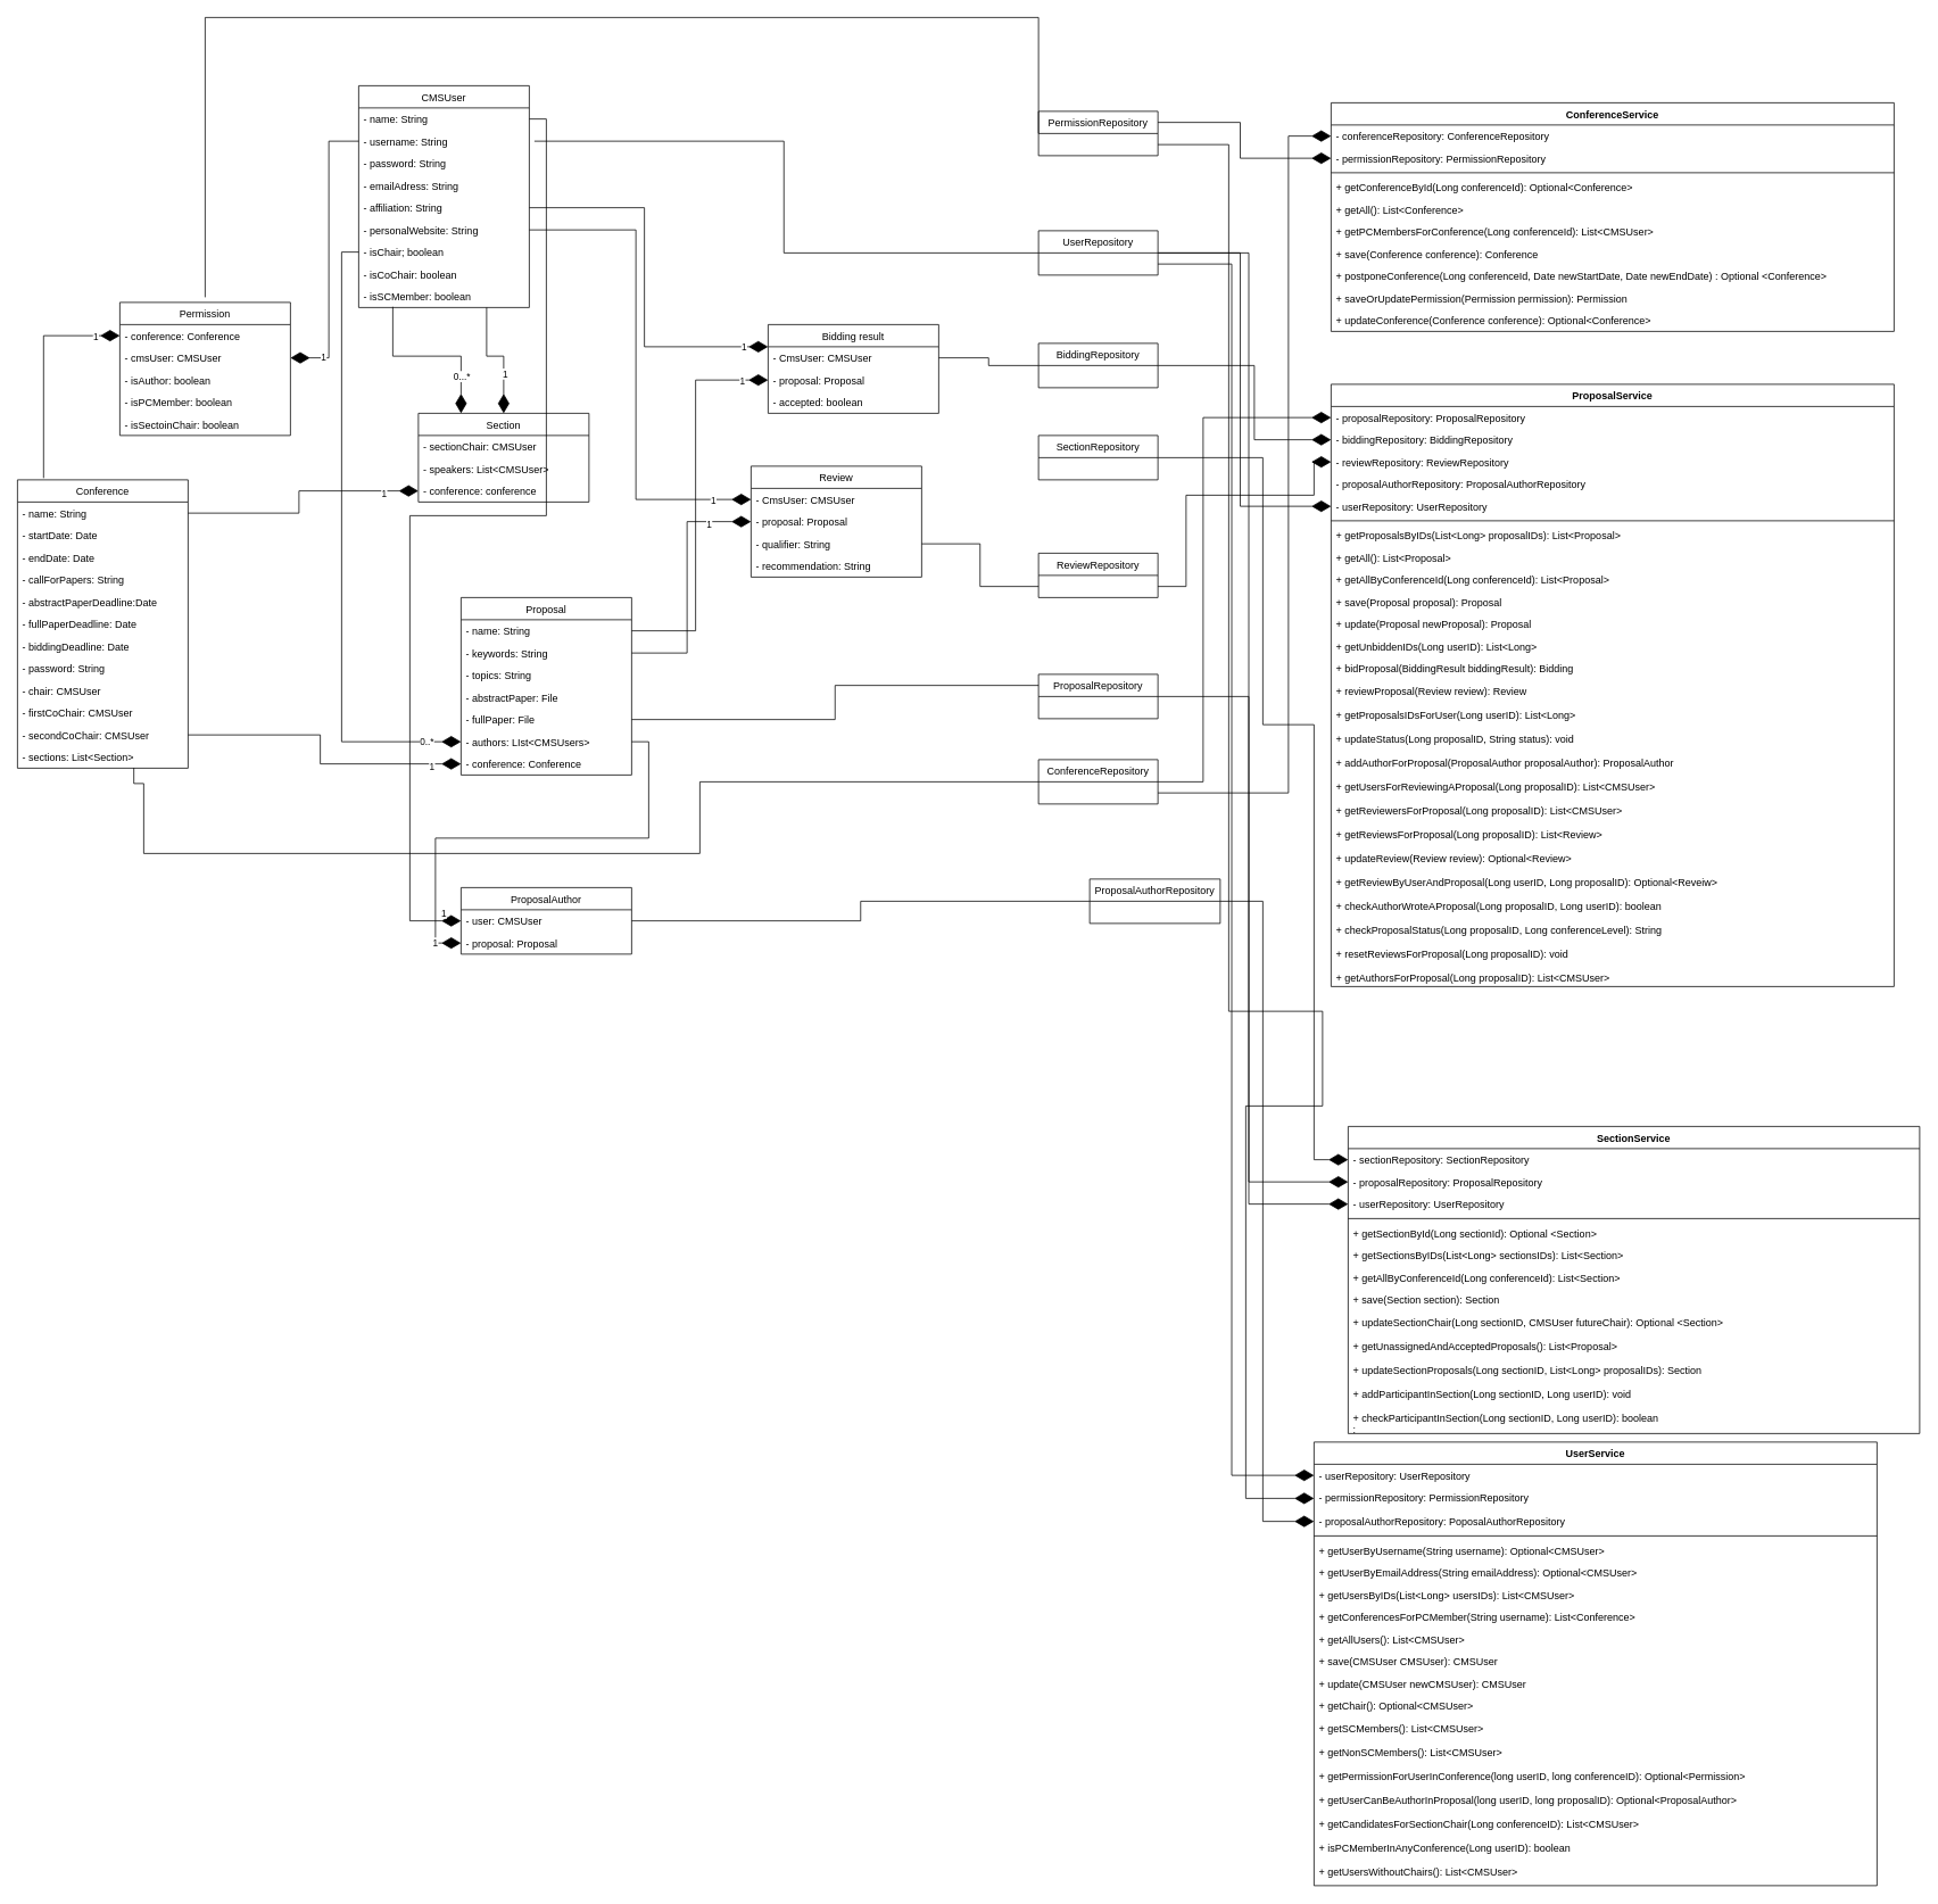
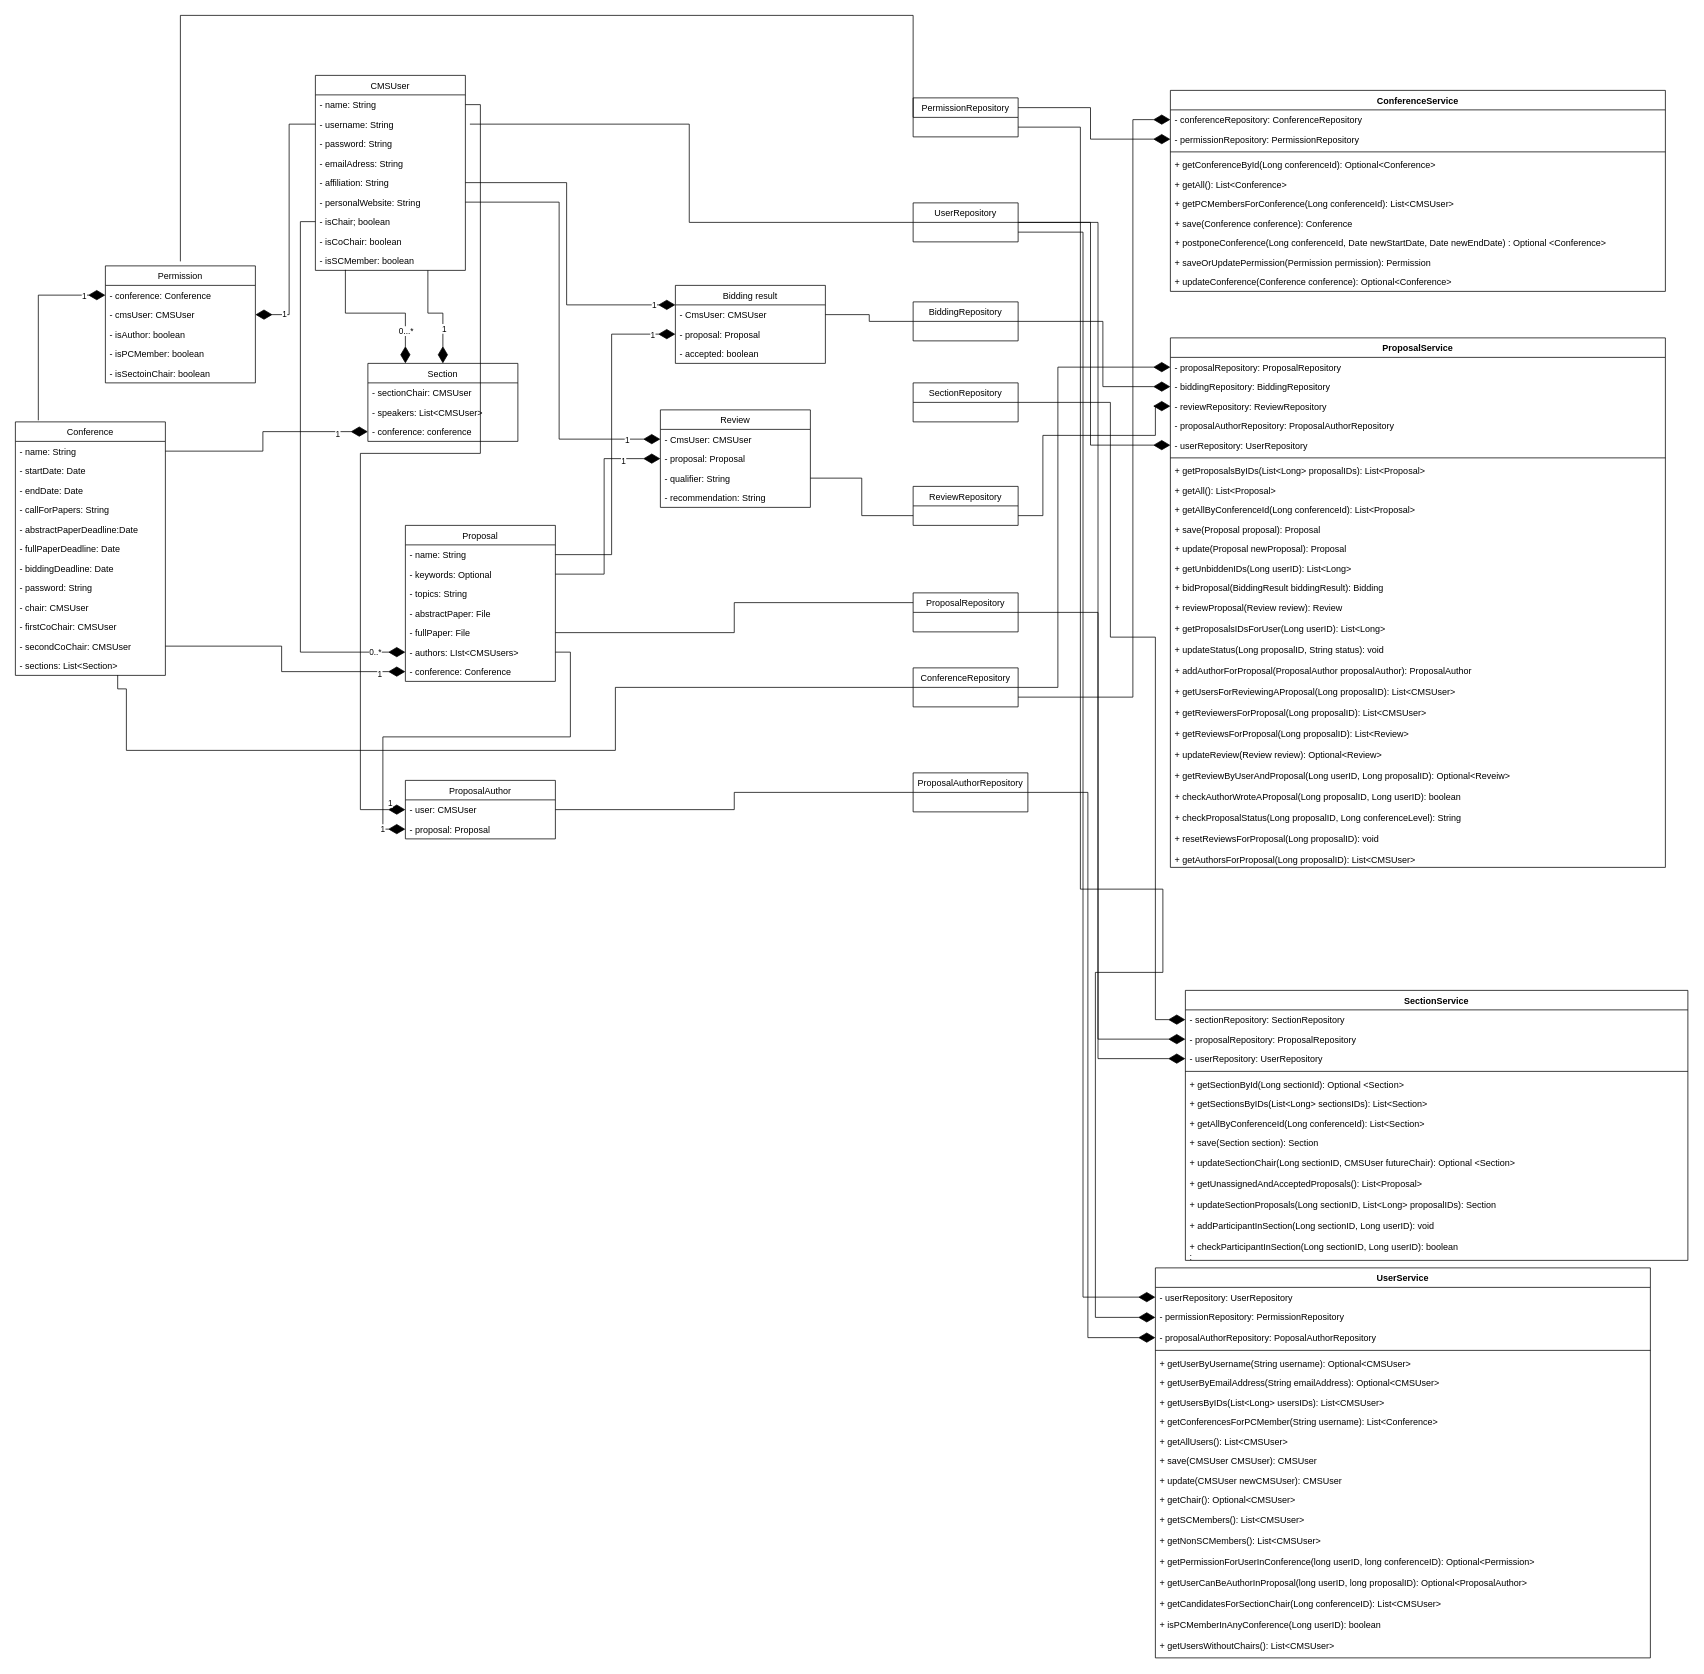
- <mxCell id="25" value="- keywords: String" style="text;strokeColor=none;fillColor=none;align=left;verticalAlign=top;spacingLeft=4;spacingRight=4;overflow=hidden;rotatable=0;points=[[0,0.5],[1,0.5]];portConstraint=eastwest;" parent="23" vertex="1"><mxGeometry y="52" width="200" height="26" as="geometry" /></mxCell>
+ <mxCell id="25" value="- keywords: Optional" style="text;strokeColor=none;fillColor=none;align=left;verticalAlign=top;spacingLeft=4;spacingRight=4;overflow=hidden;rotatable=0;points=[[0,0.5],[1,0.5]];portConstraint=eastwest;" parent="23" vertex="1"><mxGeometry y="52" width="200" height="26" as="geometry" /></mxCell>
- <mxCell id="149" value="ProposalAuthorRepository" style="swimlane;fontStyle=0;childLayout=stackLayout;horizontal=1;startSize=26;fillColor=none;horizontalStack=0;resizeParent=1;resizeParentMax=0;resizeLast=0;collapsible=1;marginBottom=0;" vertex="1" parent="1"><mxGeometry x="1277" y="1030" width="153" height="52" as="geometry" /></mxCell>
+ <mxCell id="149" value="ProposalAuthorRepository" style="swimlane;fontStyle=0;childLayout=stackLayout;horizontal=1;startSize=26;fillColor=none;horizontalStack=0;resizeParent=1;resizeParentMax=0;resizeLast=0;collapsible=1;marginBottom=0;" vertex="1" parent="1"><mxGeometry x="1217" y="1030" width="153" height="52" as="geometry" /></mxCell>
